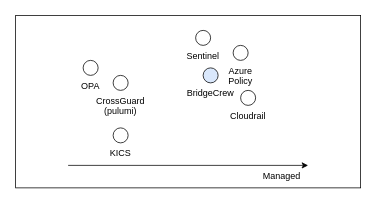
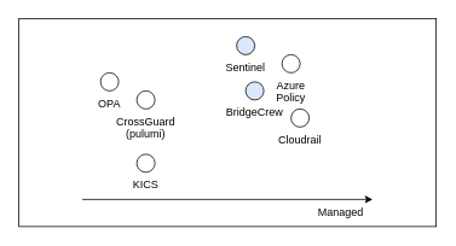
- <mxCell id="5" value="Sentinel" style="ellipse;whiteSpace=wrap;html=1;aspect=fixed;labelPosition=center;verticalLabelPosition=bottom;align=center;verticalAlign=top;" parent="1" vertex="1"><mxGeometry x="260" y="40" width="20" height="20" as="geometry" /></mxCell>
+ <mxCell id="5" value="Sentinel" style="ellipse;whiteSpace=wrap;html=1;aspect=fixed;labelPosition=center;verticalLabelPosition=bottom;align=center;verticalAlign=top;fillColor=#dae8fc;" parent="1" vertex="1"><mxGeometry x="260" y="40" width="20" height="20" as="geometry" /></mxCell>
